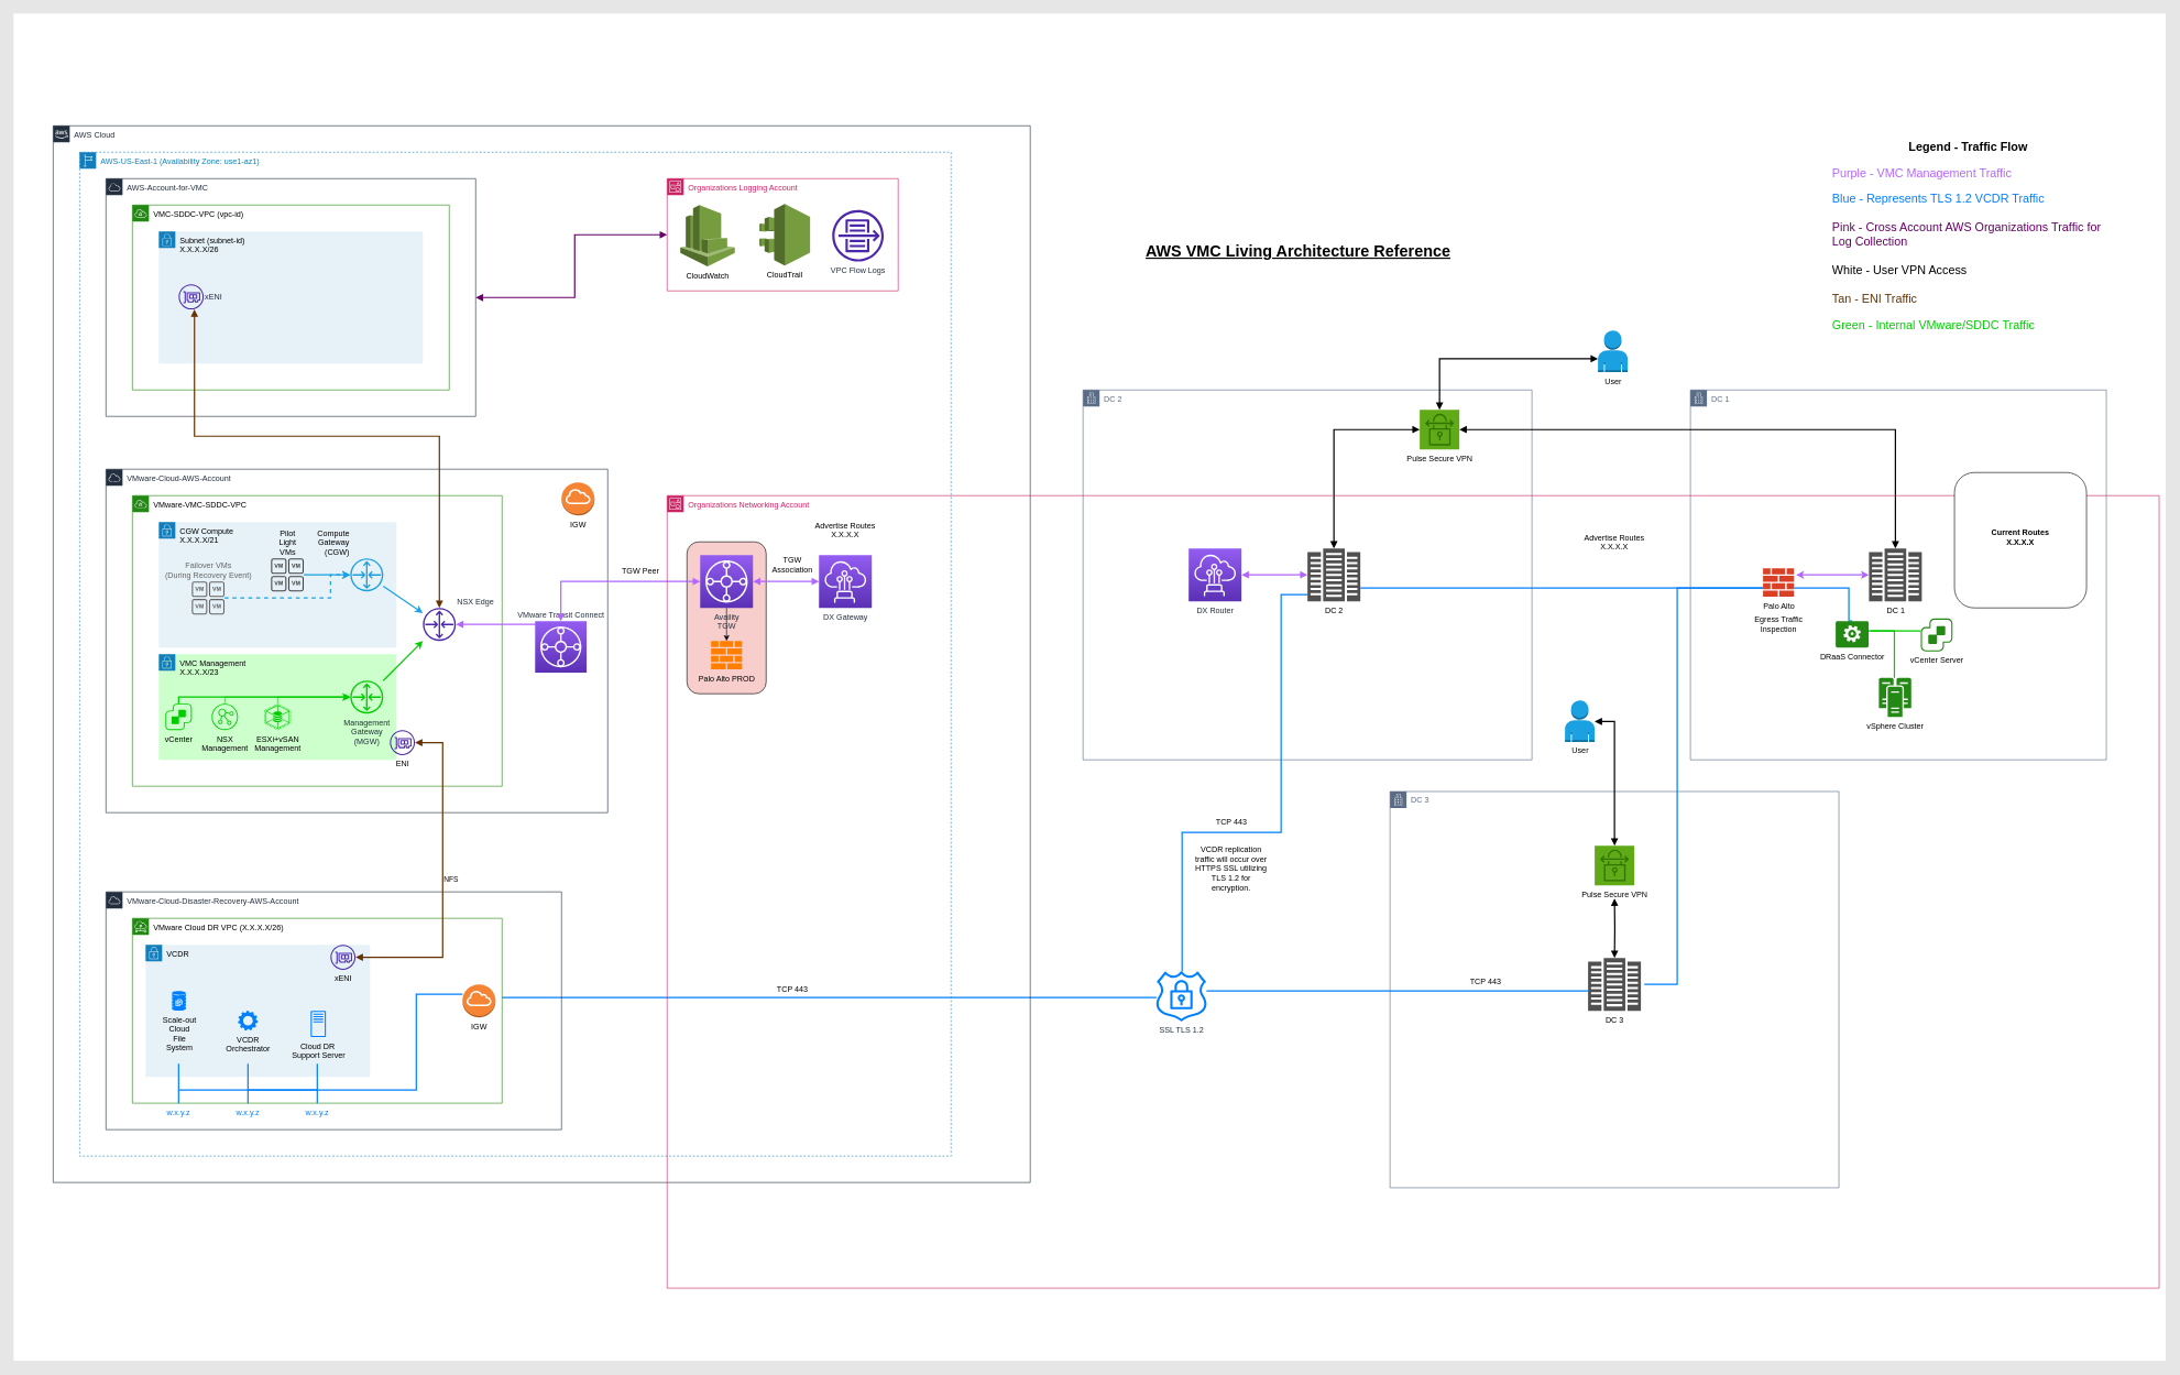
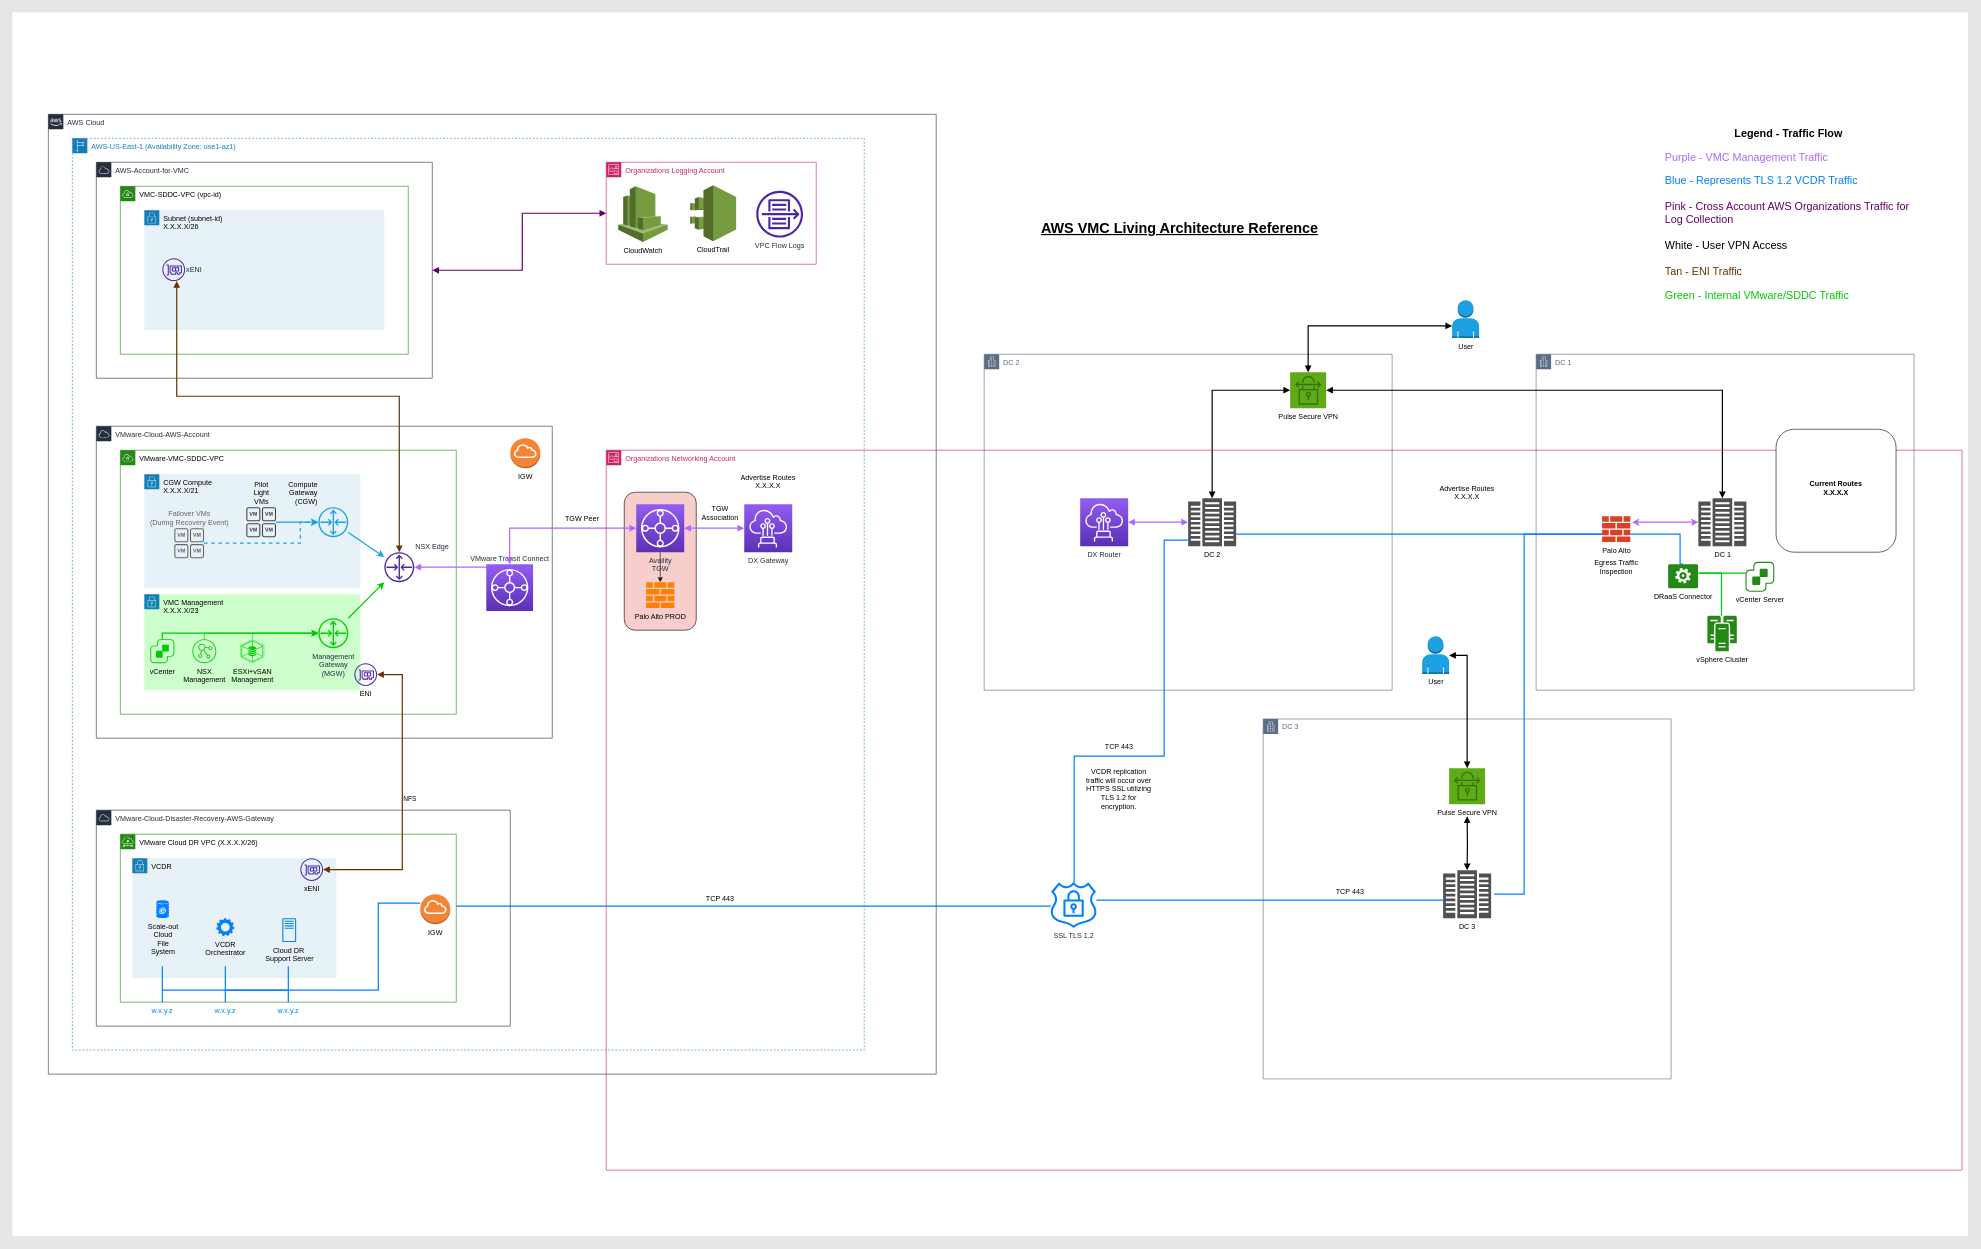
- <mxCell id="48" value="VMware-Cloud-Disaster-Recovery-AWS-Account" style="points=[[0,0],[0.25,0],[0.5,0],[0.75,0],[1,0],[1,0.25],[1,0.5],[1,0.75],[1,1],[0.75,1],[0.5,1],[0.25,1],[0,1],[0,0.75],[0,0.5],[0,0.25]];outlineConnect=0;gradientColor=none;html=1;whiteSpace=wrap;fontSize=12;fontStyle=0;container=0;pointerEvents=0;collapsible=0;recursiveResize=0;shape=mxgraph.aws4.group;grIcon=mxgraph.aws4.group_aws_cloud;strokeColor=#232F3E;fillColor=none;verticalAlign=top;align=left;spacingLeft=30;fontColor=#232F3E;dashed=0;" parent="34" vertex="1"><mxGeometry x="160" y="1350" width="690" height="360" as="geometry" /></mxCell>
+ <mxCell id="48" value="VMware-Cloud-Disaster-Recovery-AWS-Gateway" style="points=[[0,0],[0.25,0],[0.5,0],[0.75,0],[1,0],[1,0.25],[1,0.5],[1,0.75],[1,1],[0.75,1],[0.5,1],[0.25,1],[0,1],[0,0.75],[0,0.5],[0,0.25]];outlineConnect=0;gradientColor=none;html=1;whiteSpace=wrap;fontSize=12;fontStyle=0;container=0;pointerEvents=0;collapsible=0;recursiveResize=0;shape=mxgraph.aws4.group;grIcon=mxgraph.aws4.group_aws_cloud;strokeColor=#232F3E;fillColor=none;verticalAlign=top;align=left;spacingLeft=30;fontColor=#232F3E;dashed=0;" parent="34" vertex="1"><mxGeometry x="160" y="1350" width="690" height="360" as="geometry" /></mxCell>
